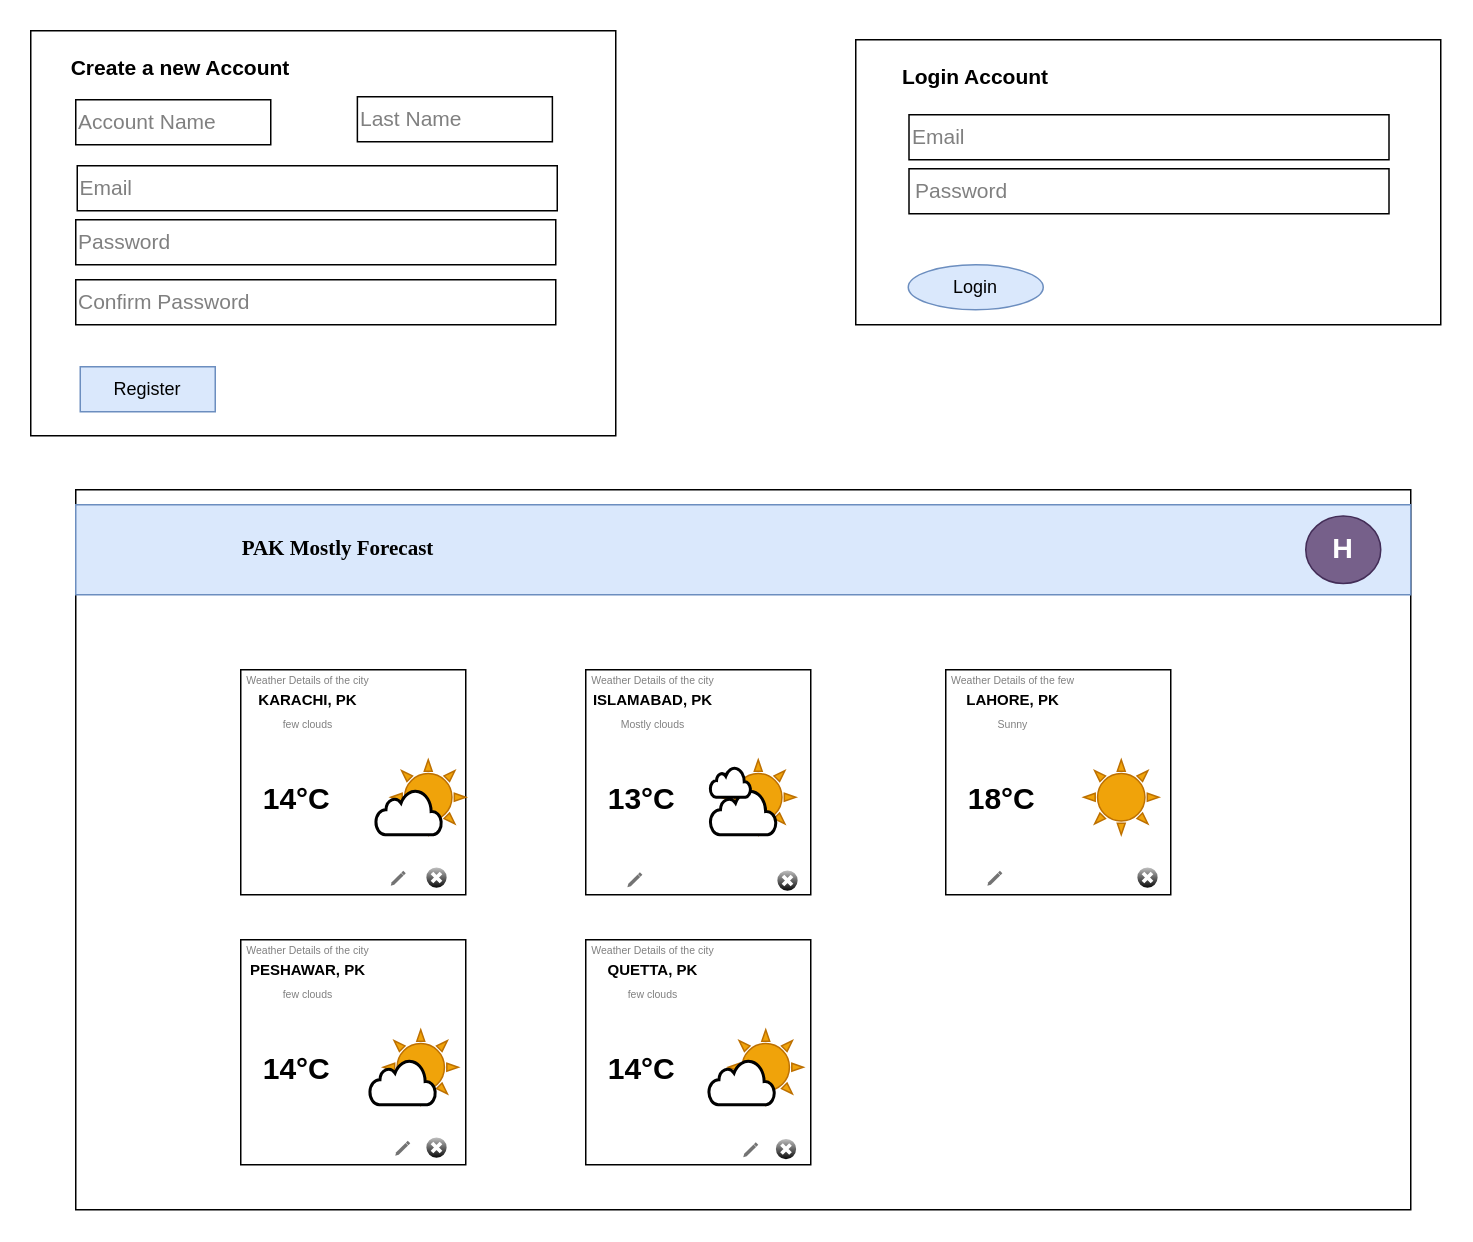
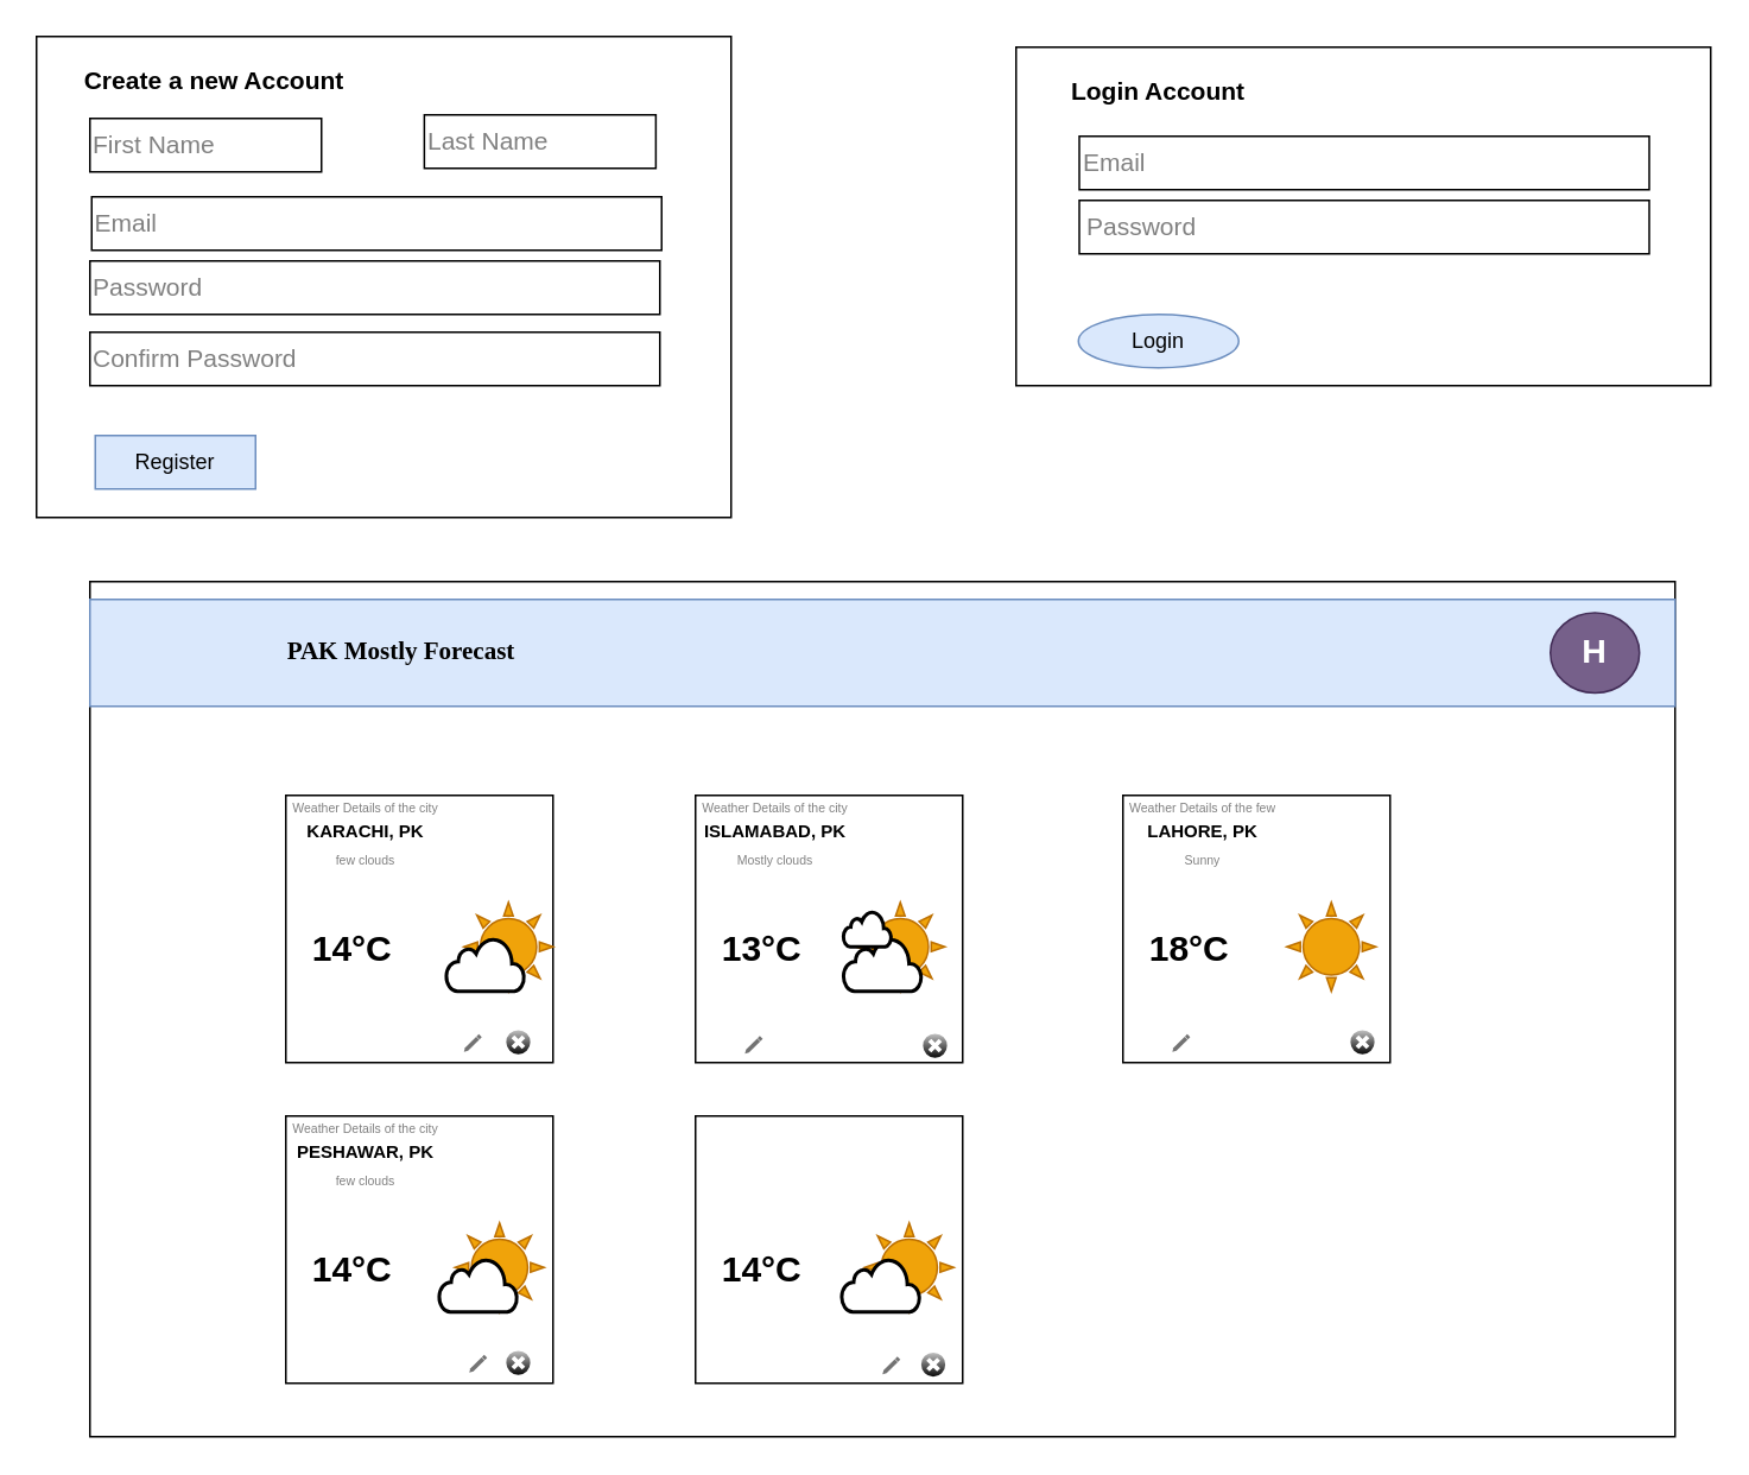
- <mxCell id="10" value="&lt;font color=&quot;#808080&quot; style=&quot;font-size: 14px&quot;&gt;Account Name&lt;/font&gt;" style="text;html=1;strokeColor=none;fillColor=none;align=left;verticalAlign=middle;whiteSpace=wrap;rounded=0;sketch=0;" vertex="1" parent="8"><mxGeometry y="5" width="110" height="20" as="geometry" /></mxCell>
+ <mxCell id="10" value="&lt;font color=&quot;#808080&quot; style=&quot;font-size: 14px&quot;&gt;First Name&lt;/font&gt;" style="text;html=1;strokeColor=none;fillColor=none;align=left;verticalAlign=middle;whiteSpace=wrap;rounded=0;sketch=0;" vertex="1" parent="8"><mxGeometry y="5" width="110" height="20" as="geometry" /></mxCell>
- <mxCell id="68" value="&lt;font style=&quot;font-size: 7px&quot; color=&quot;#808080&quot;&gt;Weather Details of the city&lt;br&gt;&lt;/font&gt;&lt;b style=&quot;font-size: 10px&quot;&gt;QUETTA, PK&lt;br&gt;&lt;/b&gt;&lt;font style=&quot;font-size: 7px&quot; color=&quot;#808080&quot;&gt;few clouds&lt;/font&gt;" style="text;html=1;strokeColor=none;fillColor=none;align=center;verticalAlign=middle;whiteSpace=wrap;rounded=0;sketch=0;" parent="66" vertex="1"><mxGeometry width="90" height="40" as="geometry" /></mxCell>
